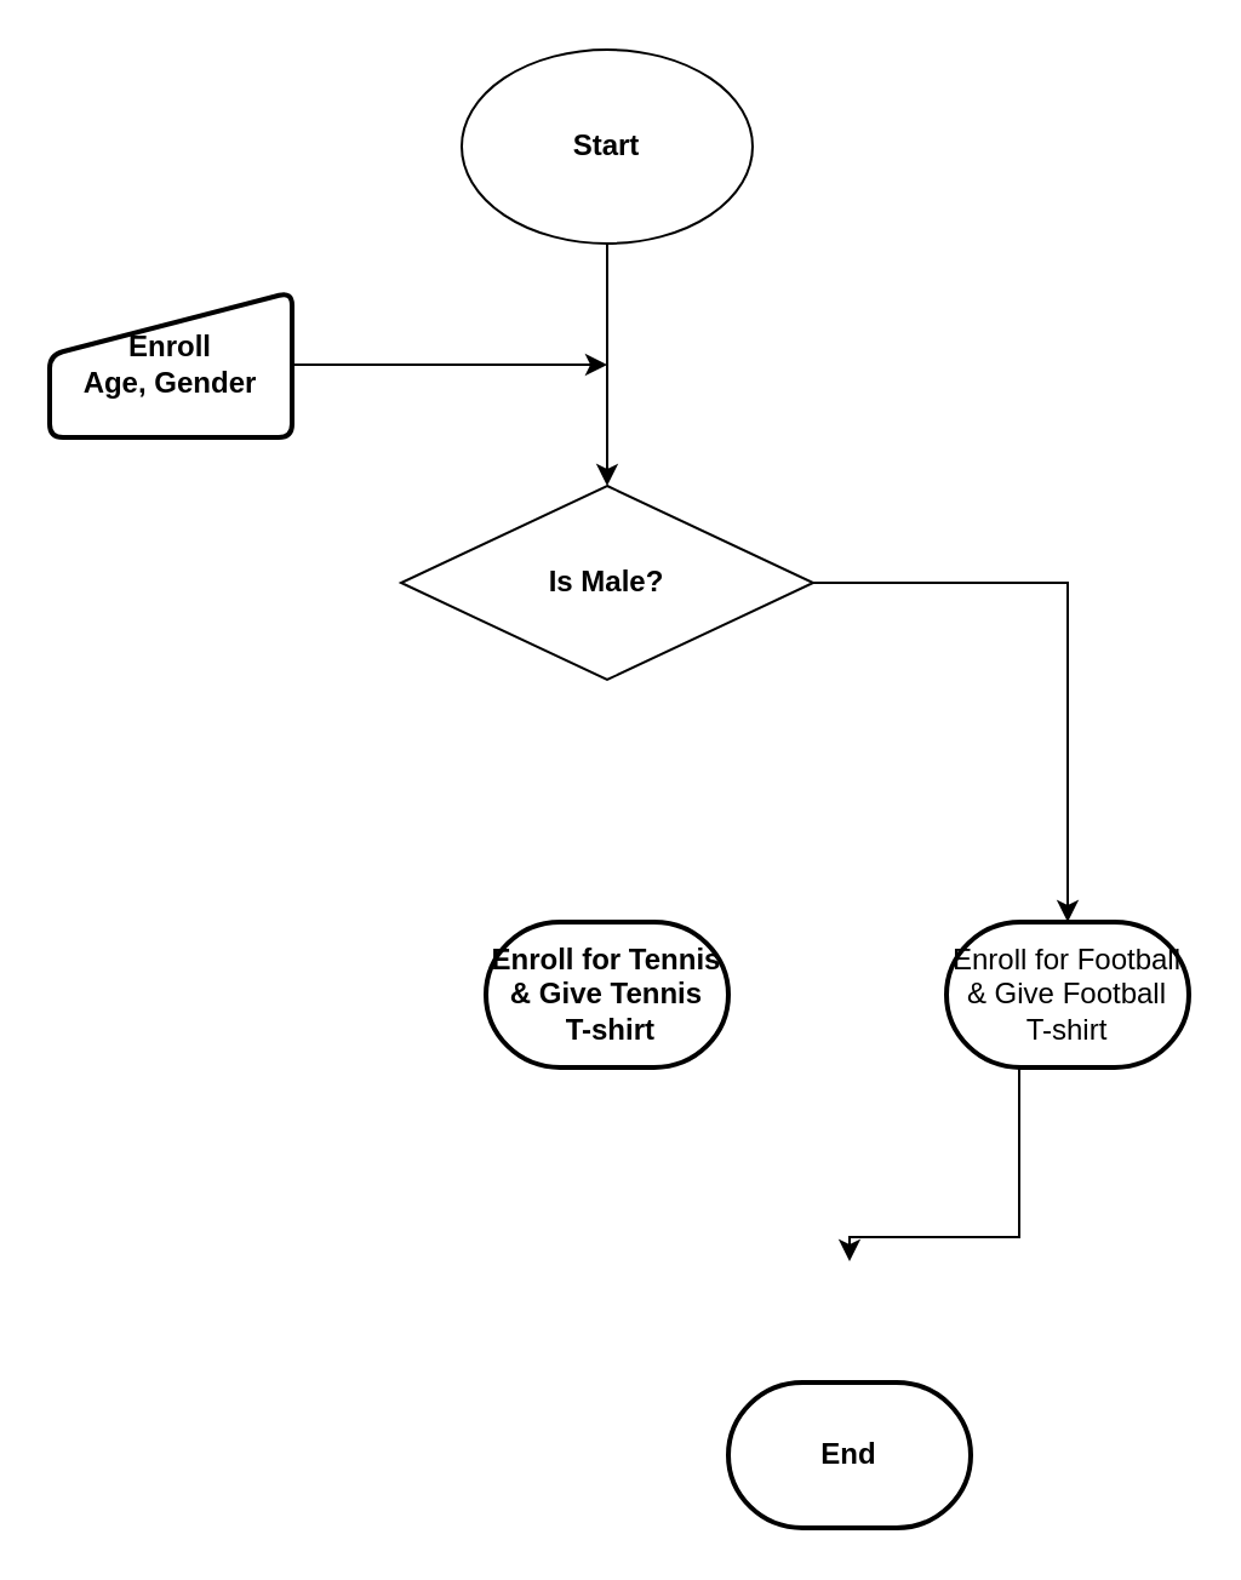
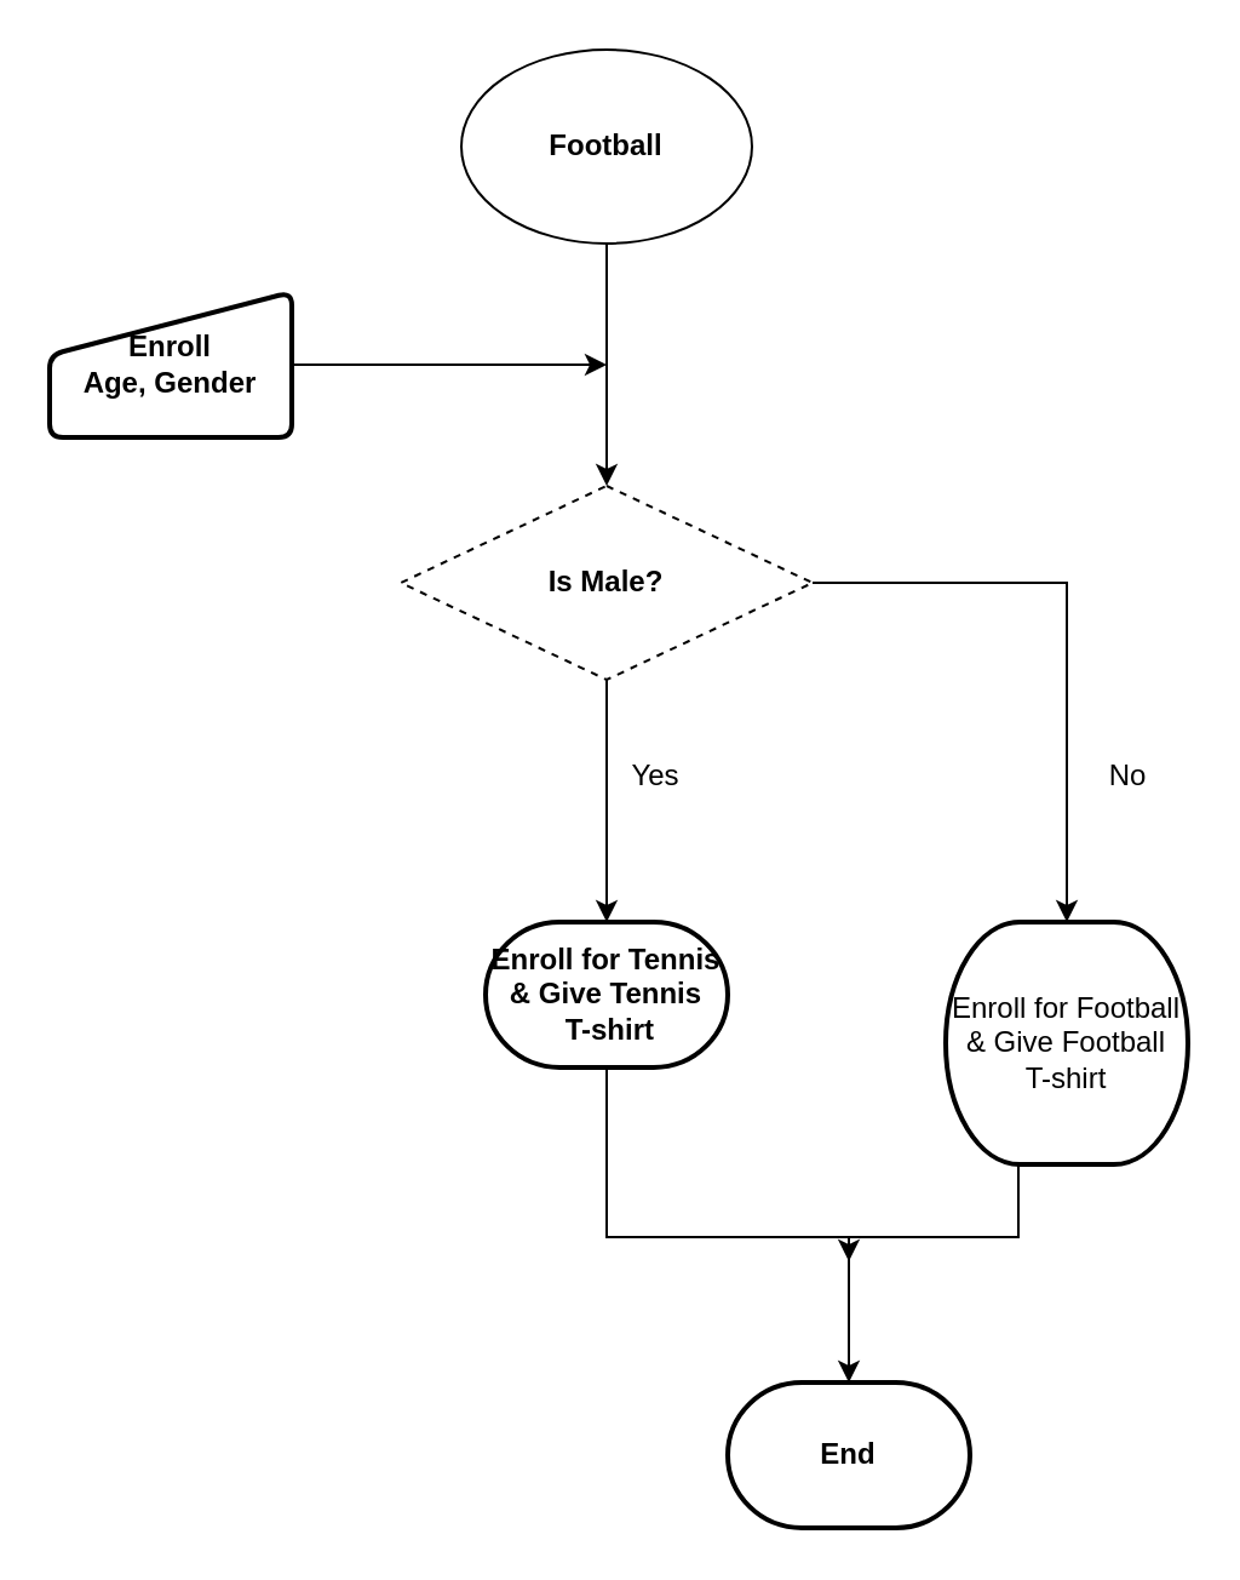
- <mxCell id="3" value="&lt;b&gt;Start&lt;/b&gt;" style="ellipse;whiteSpace=wrap;html=1;" vertex="1" parent="1"><mxGeometry x="190" y="20" width="120" height="80" as="geometry" /></mxCell>
+ <mxCell id="3" value="&lt;b&gt;Football&lt;/b&gt;" style="ellipse;whiteSpace=wrap;html=1;" vertex="1" parent="1"><mxGeometry x="190" y="20" width="120" height="80" as="geometry" /></mxCell>
- <mxCell id="6" value="&lt;b&gt;Is Male?&lt;/b&gt;" style="rhombus;whiteSpace=wrap;html=1;" vertex="1" parent="1"><mxGeometry x="165" y="200" width="170" height="80" as="geometry" /></mxCell>
+ <mxCell id="6" value="&lt;b&gt;Is Male?&lt;/b&gt;" style="rhombus;whiteSpace=wrap;html=1;dashed=1;" vertex="1" parent="1"><mxGeometry x="165" y="200" width="170" height="80" as="geometry" /></mxCell>
+ <mxCell id="11" value="Yes" style="text;html=1;align=center;verticalAlign=middle;resizable=0;points=[];autosize=1;" vertex="1" parent="1"><mxGeometry x="250" y="310" width="40" height="20" as="geometry" /></mxCell>
+ <mxCell id="14" value="No" style="text;html=1;align=center;verticalAlign=middle;resizable=0;points=[];autosize=1;" vertex="1" parent="1"><mxGeometry x="450" y="310" width="30" height="20" as="geometry" /></mxCell>
+ <mxCell id="4" style="edgeStyle=orthogonalEdgeStyle;rounded=0;orthogonalLoop=1;jettySize=auto;html=1;entryX=0.5;entryY=0;entryDx=0;entryDy=0;entryPerimeter=0;" edge="1" parent="1" source="6" target="10"><mxGeometry relative="1" as="geometry" /></mxCell>
- <mxCell id="13" value="Enroll for Football&lt;br&gt;&amp;amp; Give Football&lt;br&gt;T-shirt" style="strokeWidth=2;html=1;shape=mxgraph.flowchart.terminator;whiteSpace=wrap;" vertex="1" parent="1"><mxGeometry x="390" y="380" width="100" height="60" as="geometry" /></mxCell>
+ <mxCell id="13" value="Enroll for Football&lt;br&gt;&amp;amp; Give Football&lt;br&gt;T-shirt" style="strokeWidth=2;html=1;shape=mxgraph.flowchart.terminator;whiteSpace=wrap;" vertex="1" parent="1"><mxGeometry x="390" y="380" width="100" height="100" as="geometry" /></mxCell>
+ <mxCell id="9" style="edgeStyle=orthogonalEdgeStyle;rounded=0;orthogonalLoop=1;jettySize=auto;html=1;" edge="1" parent="1" source="10" target="15"><mxGeometry relative="1" as="geometry"><Array as="points"><mxPoint x="250" y="510" /><mxPoint x="350" y="510" /></Array></mxGeometry></mxCell>
